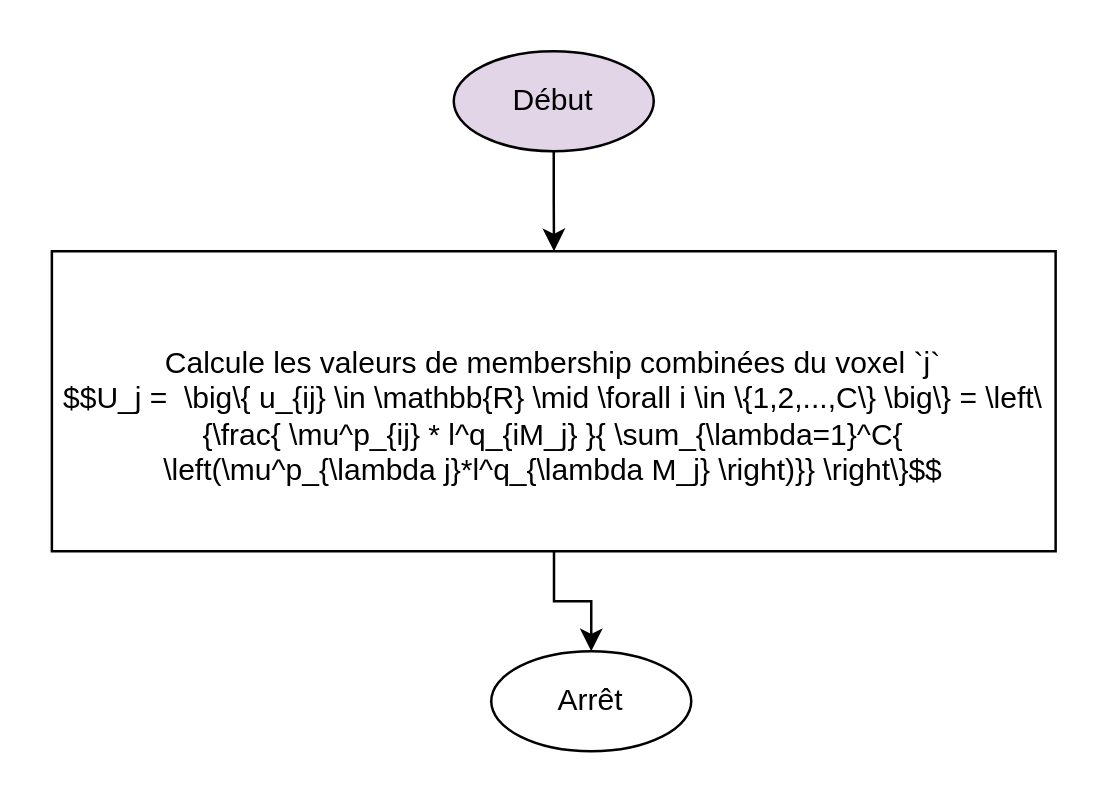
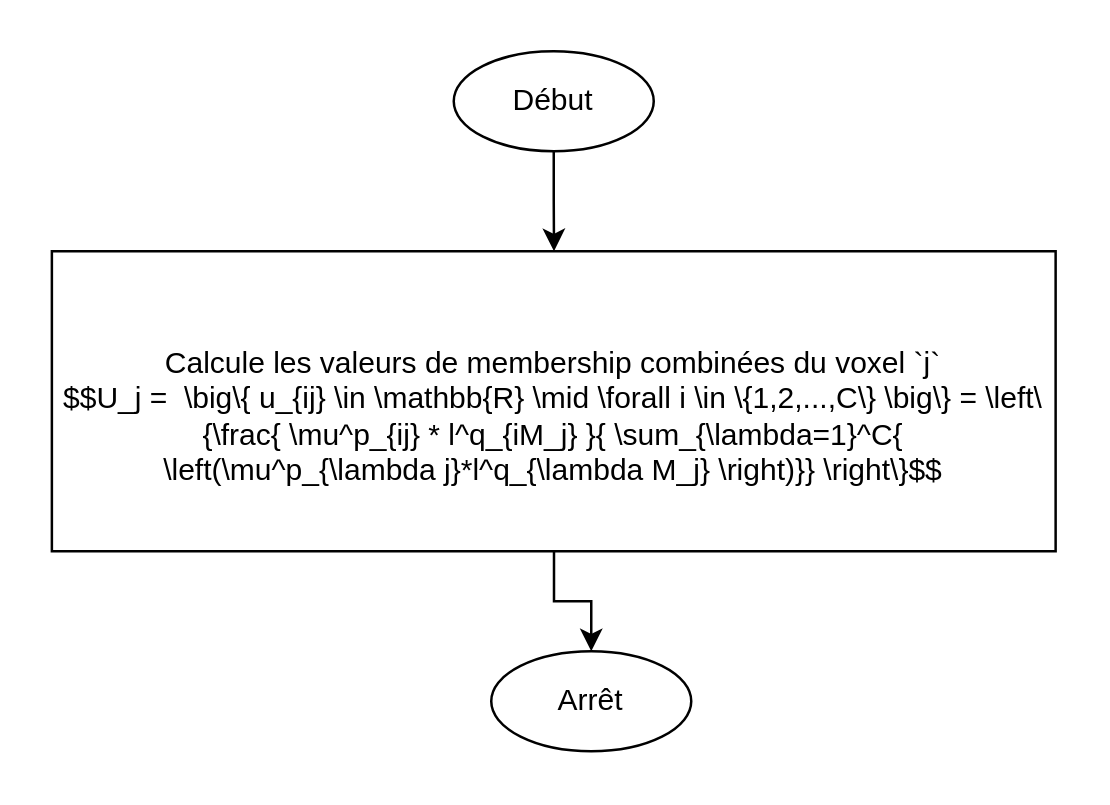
- <mxCell id="3" value="Début" style="ellipse;whiteSpace=wrap;html=1;fillColor=#e1d5e7;" parent="1" vertex="1"><mxGeometry x="181" y="20" width="80" height="40" as="geometry" /></mxCell>
+ <mxCell id="3" value="Début" style="ellipse;whiteSpace=wrap;html=1;" parent="1" vertex="1"><mxGeometry x="181" y="20" width="80" height="40" as="geometry" /></mxCell>
